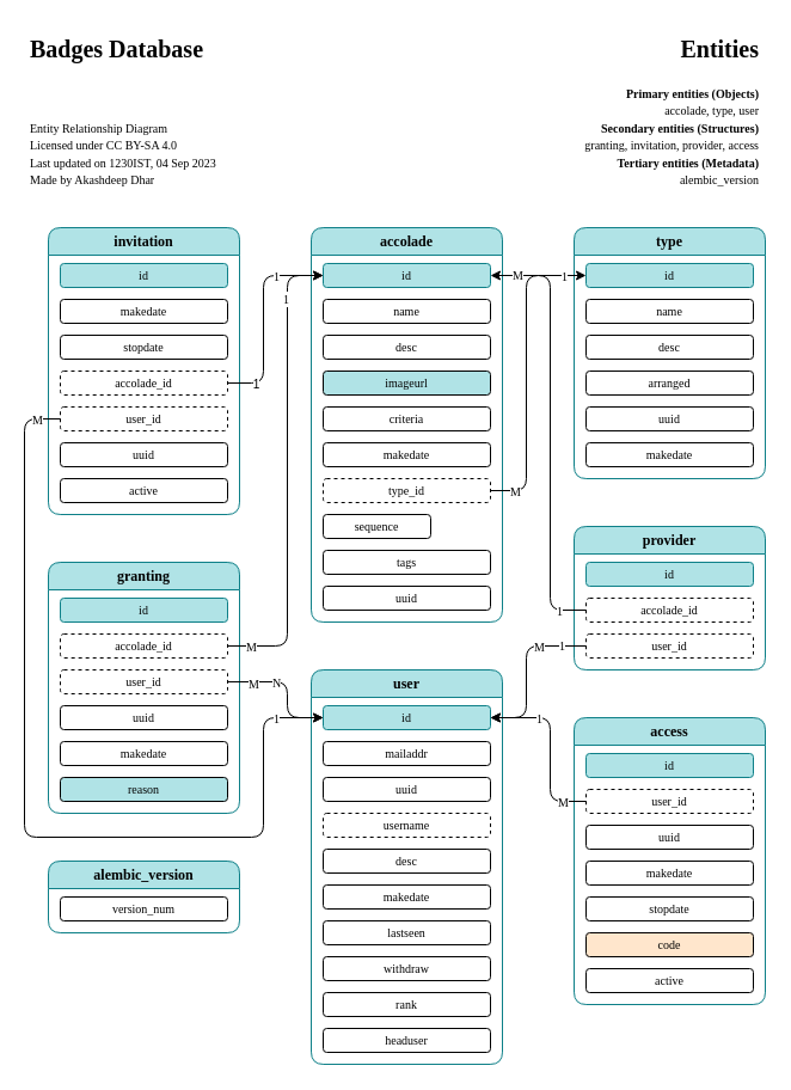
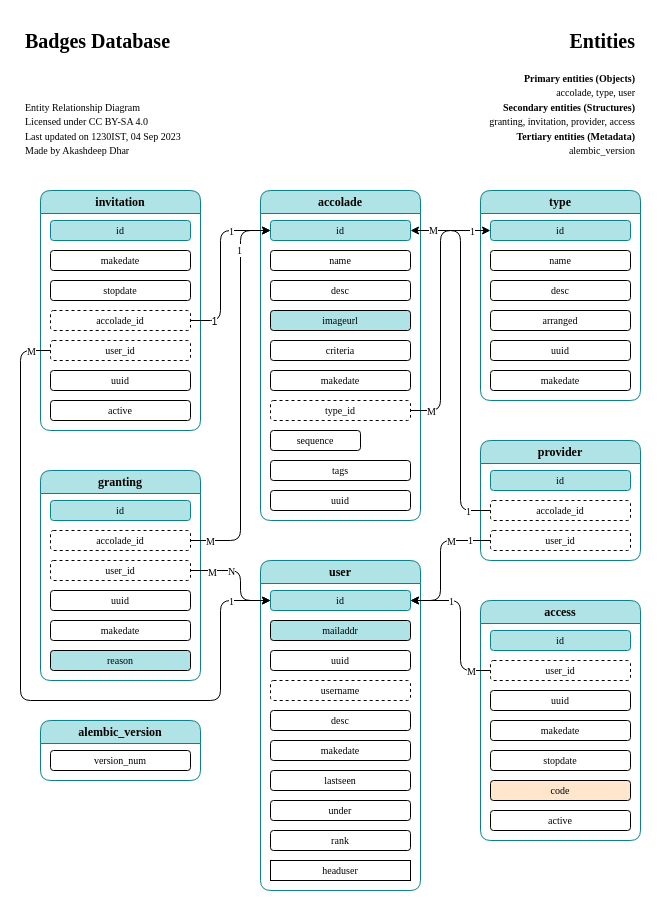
- <mxCell id="11" value="&lt;font face=&quot;JetBrains Mono&quot;&gt;&lt;span style=&quot;font-size: 10px;&quot;&gt;mailaddr&lt;/span&gt;&lt;/font&gt;" style="rounded=1;whiteSpace=wrap;html=1;" parent="9" vertex="1"><mxGeometry x="10" y="60" width="140" height="20" as="geometry" /></mxCell>
+ <mxCell id="11" value="&lt;font face=&quot;JetBrains Mono&quot;&gt;&lt;span style=&quot;font-size: 10px;&quot;&gt;mailaddr&lt;/span&gt;&lt;/font&gt;" style="rounded=1;whiteSpace=wrap;html=1;fillColor=#b0e3e6;" parent="9" vertex="1"><mxGeometry x="10" y="60" width="140" height="20" as="geometry" /></mxCell>
- <mxCell id="15" value="&lt;font face=&quot;JetBrains Mono&quot;&gt;&lt;span style=&quot;font-size: 10px;&quot;&gt;withdraw&lt;/span&gt;&lt;/font&gt;" style="rounded=1;whiteSpace=wrap;html=1;" parent="9" vertex="1"><mxGeometry x="10" y="240" width="140" height="20" as="geometry" /></mxCell>
+ <mxCell id="15" value="&lt;font face=&quot;JetBrains Mono&quot;&gt;&lt;span style=&quot;font-size: 10px;&quot;&gt;under&lt;/span&gt;&lt;/font&gt;" style="rounded=1;whiteSpace=wrap;html=1;" parent="9" vertex="1"><mxGeometry x="10" y="240" width="140" height="20" as="geometry" /></mxCell>
- <mxCell id="19" value="&lt;font face=&quot;JetBrains Mono&quot;&gt;&lt;span style=&quot;font-size: 10px;&quot;&gt;headuser&lt;/span&gt;&lt;/font&gt;" style="rounded=1;whiteSpace=wrap;html=1;" parent="9" vertex="1"><mxGeometry x="10" y="300" width="140" height="20" as="geometry" /></mxCell>
+ <mxCell id="19" value="&lt;font face=&quot;JetBrains Mono&quot;&gt;&lt;span style=&quot;font-size: 10px;&quot;&gt;headuser&lt;/span&gt;&lt;/font&gt;" style="whiteSpace=wrap;html=1;rounded=0;" parent="9" vertex="1"><mxGeometry x="10" y="300" width="140" height="20" as="geometry" /></mxCell>
